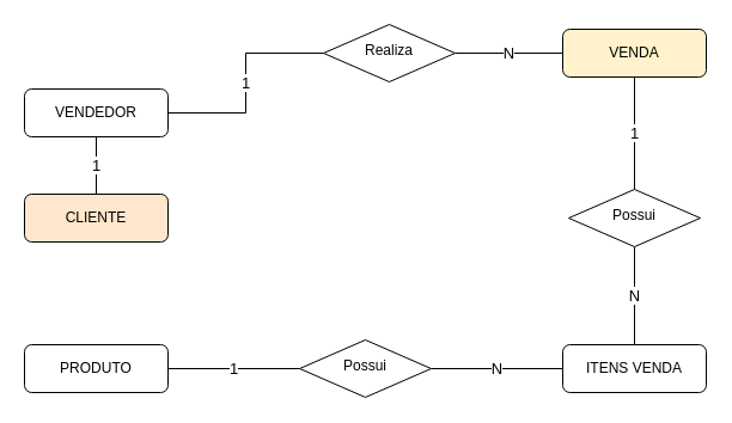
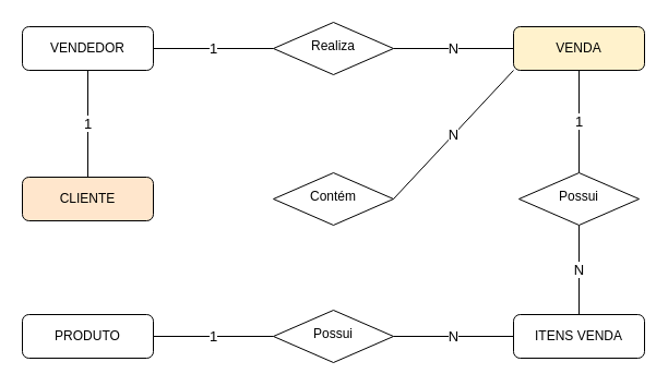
- <mxCell id="18" value="Realiza" style="rhombus;whiteSpace=wrap;html=1;shadow=0;fontFamily=Helvetica;fontSize=12;align=center;strokeWidth=1;spacing=6;spacingTop=-4;" vertex="1" parent="1"><mxGeometry x="270" y="20" width="110" height="48" as="geometry" /></mxCell>
+ <mxCell id="18" value="Realiza" style="rhombus;whiteSpace=wrap;html=1;shadow=0;fontFamily=Helvetica;fontSize=12;align=center;strokeWidth=1;spacing=6;spacingTop=-4;" vertex="1" parent="1"><mxGeometry x="250" y="20" width="110" height="48" as="geometry" /></mxCell>
- <mxCell id="3" value="VENDEDOR" style="rounded=1;whiteSpace=wrap;html=1;fontSize=12;glass=0;strokeWidth=1;shadow=0;" parent="1" vertex="1"><mxGeometry x="20" y="74" width="120" height="40" as="geometry" /></mxCell>
+ <mxCell id="3" value="VENDEDOR" style="rounded=1;whiteSpace=wrap;html=1;fontSize=12;glass=0;strokeWidth=1;shadow=0;" parent="1" vertex="1"><mxGeometry x="20" y="24" width="120" height="40" as="geometry" /></mxCell>
+ <mxCell id="9" value="N" style="rounded=0;orthogonalLoop=1;jettySize=auto;html=1;fontSize=13;endArrow=none;endFill=0;exitX=1;exitY=0.5;exitDx=0;exitDy=0;entryX=0;entryY=1;entryDx=0;entryDy=0;" edge="1" parent="1" source="17" target="6"><mxGeometry relative="1" as="geometry"><mxPoint x="370" y="182" as="sourcePoint" /><mxPoint x="500" y="68" as="targetPoint" /></mxGeometry></mxCell>
+ <mxCell id="17" value="Contém" style="rhombus;whiteSpace=wrap;html=1;shadow=0;fontFamily=Helvetica;fontSize=12;align=center;strokeWidth=1;spacing=6;spacingTop=-4;" vertex="1" parent="1"><mxGeometry x="250" y="158" width="110" height="48" as="geometry" /></mxCell>
